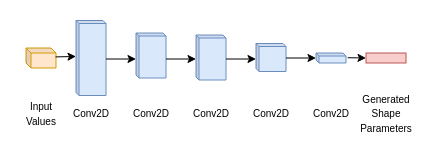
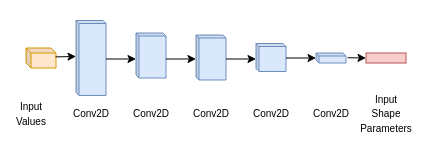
- <mxCell id="17" value="&lt;font style=&quot;font-size: 10px&quot;&gt;Input Values&lt;br&gt;&lt;/font&gt;" style="text;html=1;strokeColor=none;fillColor=none;align=center;verticalAlign=middle;whiteSpace=wrap;rounded=0;" parent="1" vertex="1"><mxGeometry x="20.5" y="102.5" width="40" height="20" as="geometry" /></mxCell>
+ <mxCell id="17" value="&lt;font style=&quot;font-size: 10px&quot;&gt;Input Values&lt;br&gt;&lt;/font&gt;" style="text;html=1;strokeColor=none;fillColor=none;align=center;verticalAlign=middle;whiteSpace=wrap;rounded=0;" parent="1" vertex="1"><mxGeometry x="10.5" y="102.5" width="40" height="20" as="geometry" /></mxCell>
- <mxCell id="12" value="&lt;font style=&quot;line-height: 120% ; font-size: 10px&quot;&gt;Generated Shape Parameters&lt;/font&gt;" style="text;html=1;strokeColor=none;fillColor=none;align=center;verticalAlign=middle;whiteSpace=wrap;rounded=0;" parent="1" vertex="1"><mxGeometry x="365.5" y="102.5" width="40" height="20" as="geometry" /></mxCell>
+ <mxCell id="12" value="&lt;font style=&quot;line-height: 120% ; font-size: 10px&quot;&gt;Input Shape Parameters&lt;/font&gt;" style="text;html=1;strokeColor=none;fillColor=none;align=center;verticalAlign=middle;whiteSpace=wrap;rounded=0;" parent="1" vertex="1"><mxGeometry x="365.5" y="102.5" width="40" height="20" as="geometry" /></mxCell>
